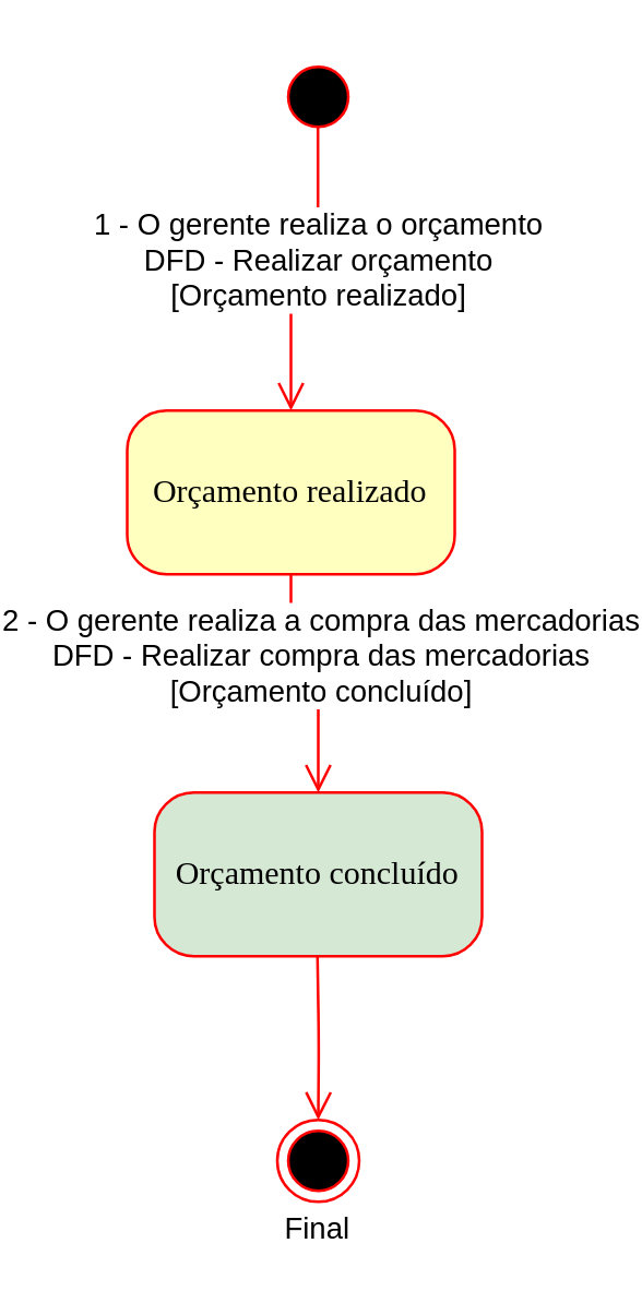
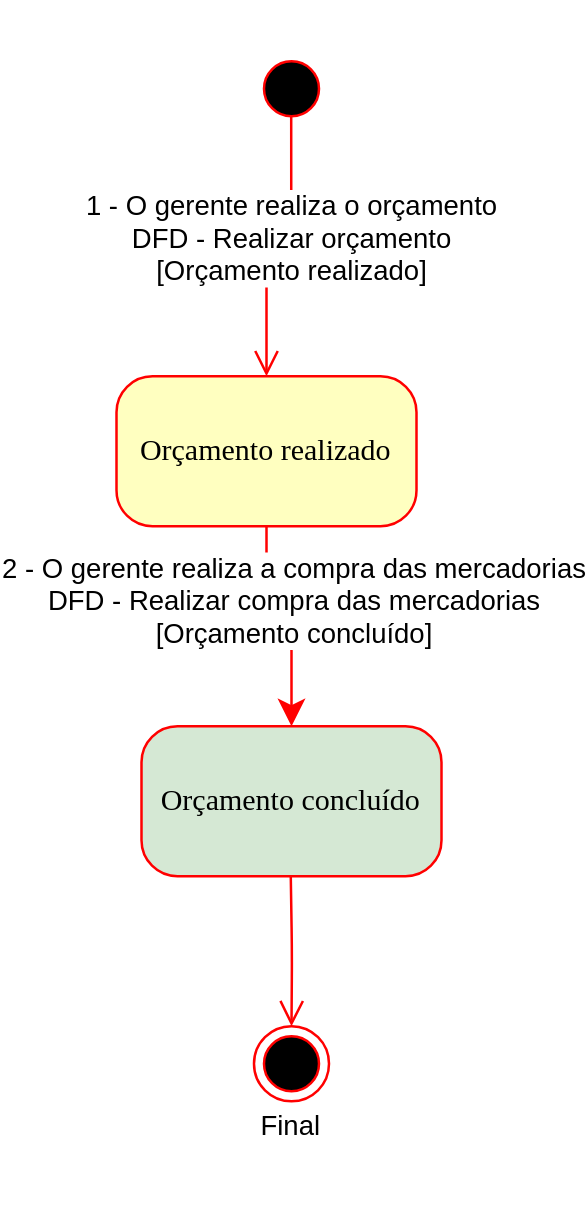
- <mxCell id="7" style="edgeStyle=orthogonalEdgeStyle;html=1;labelBackgroundColor=none;endArrow=open;endSize=8;strokeColor=#ff0000;fontFamily=Verdana;fontSize=12;align=left;exitX=0.5;exitY=1;exitDx=0;exitDy=0;entryX=0.5;entryY=0;entryDx=0;entryDy=0;" edge="1" parent="1" source="3" target="4"><mxGeometry relative="1" as="geometry"><mxPoint x="89.5" y="220" as="sourcePoint" /><mxPoint x="90" y="270" as="targetPoint" /><Array as="points" /></mxGeometry></mxCell>
+ <mxCell id="7" style="edgeStyle=orthogonalEdgeStyle;html=1;labelBackgroundColor=none;endArrow=classic;endSize=8;strokeColor=#ff0000;fontFamily=Verdana;fontSize=12;align=left;exitX=0.5;exitY=1;exitDx=0;exitDy=0;entryX=0.5;entryY=0;entryDx=0;entryDy=0;" edge="1" parent="1" source="3" target="4"><mxGeometry relative="1" as="geometry"><mxPoint x="89.5" y="220" as="sourcePoint" /><mxPoint x="90" y="270" as="targetPoint" /><Array as="points" /></mxGeometry></mxCell>
